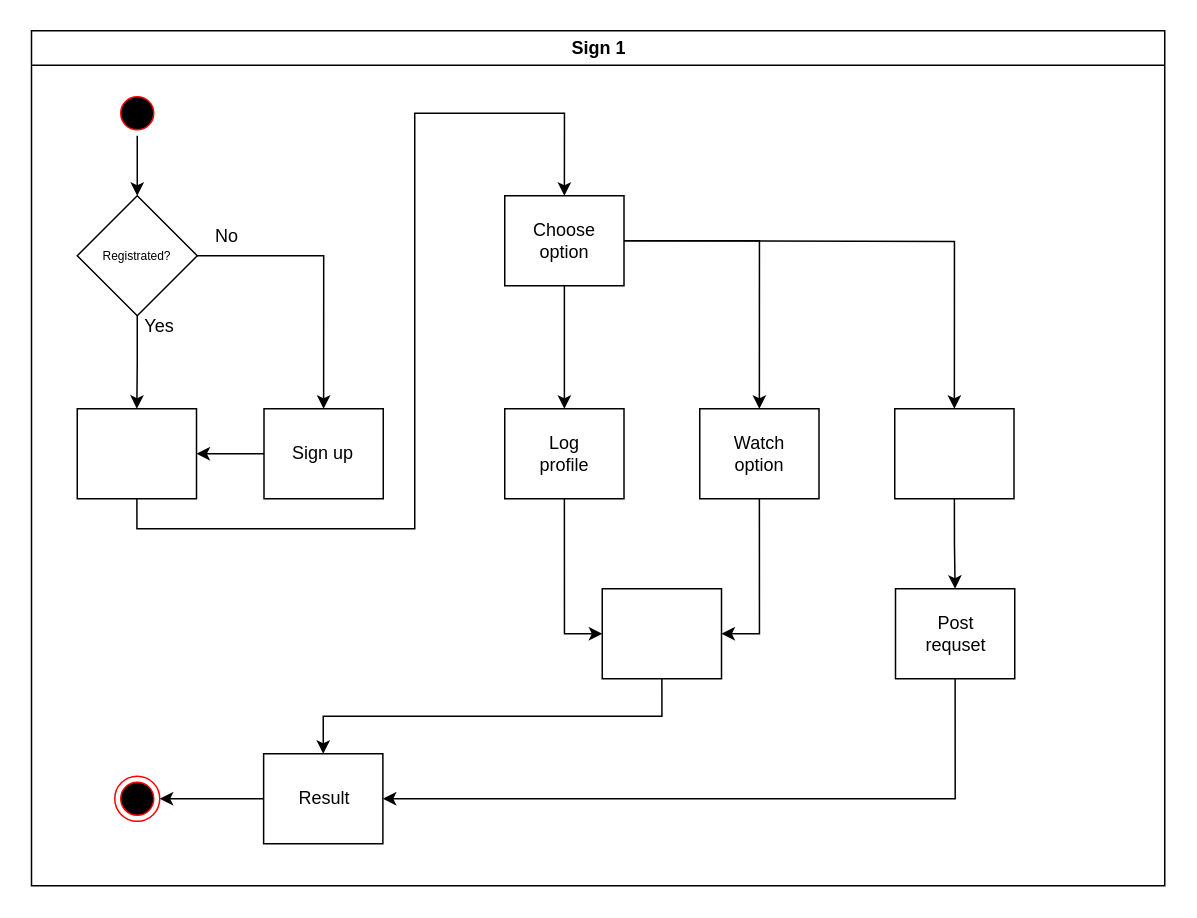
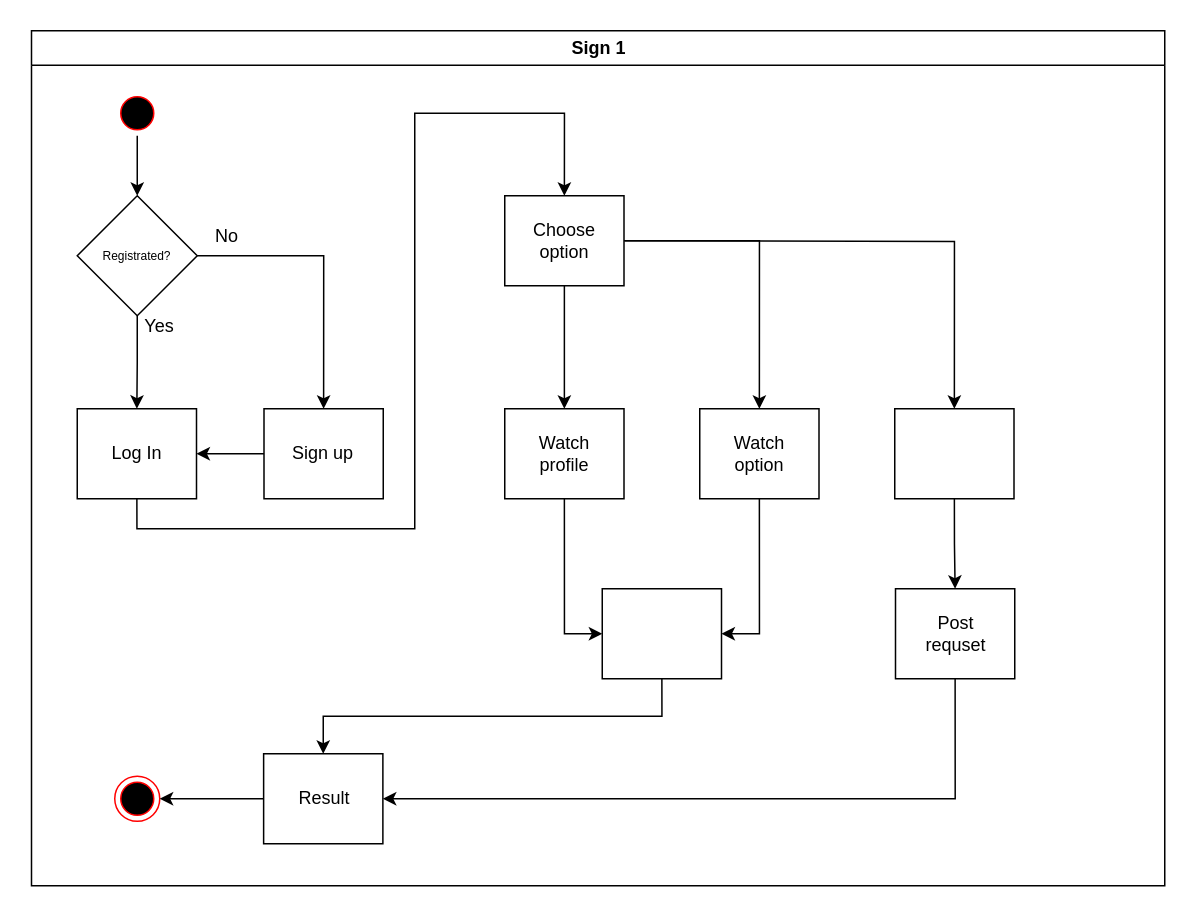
+ <mxCell id="12" value="Log In" style="text;html=1;strokeColor=none;fillColor=none;align=center;verticalAlign=middle;whiteSpace=wrap;rounded=0;" vertex="1" parent="2"><mxGeometry x="40.5" y="267" width="60" height="30" as="geometry" /></mxCell>
- <mxCell id="29" value="Log&lt;br&gt;profile" style="text;html=1;strokeColor=none;fillColor=none;align=center;verticalAlign=middle;whiteSpace=wrap;rounded=0;" vertex="1" parent="2"><mxGeometry x="325.75" y="267" width="60" height="30" as="geometry" /></mxCell>
+ <mxCell id="29" value="Watch&lt;br&gt;profile" style="text;html=1;strokeColor=none;fillColor=none;align=center;verticalAlign=middle;whiteSpace=wrap;rounded=0;" vertex="1" parent="2"><mxGeometry x="325.75" y="267" width="60" height="30" as="geometry" /></mxCell>
